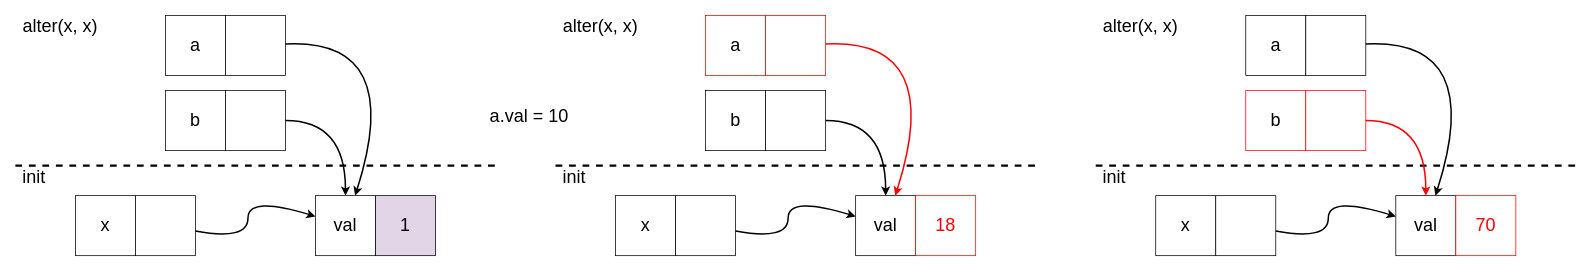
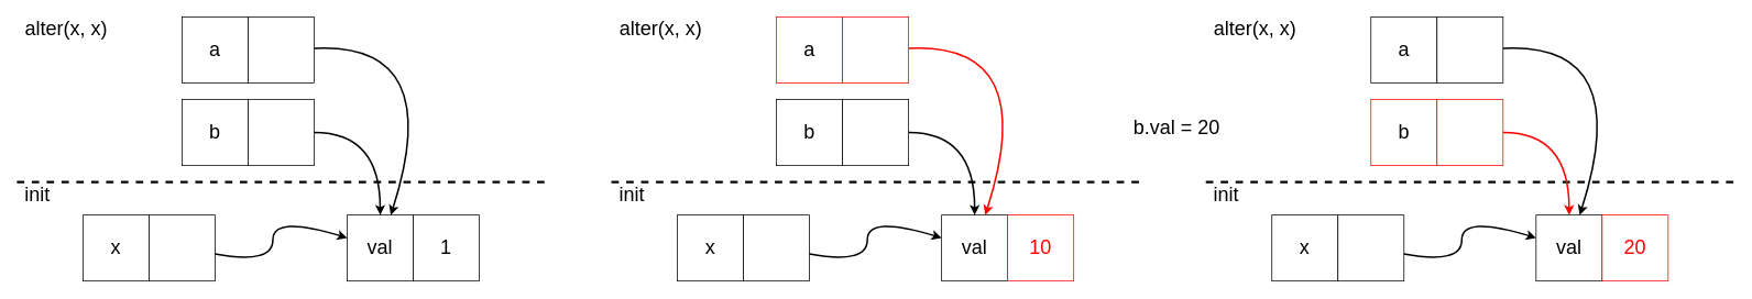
- <mxCell id="44" value="&lt;font style=&quot;font-size: 24px;&quot;&gt;a.val = 10&lt;/font&gt;" style="text;html=1;strokeColor=none;fillColor=none;align=center;verticalAlign=middle;whiteSpace=wrap;rounded=0;" parent="1" vertex="1"><mxGeometry x="640" y="140" width="130" height="30" as="geometry" /></mxCell>
+ <mxCell id="45" value="&lt;font style=&quot;font-size: 24px;&quot;&gt;b.val = 20&lt;/font&gt;" style="text;html=1;strokeColor=none;fillColor=none;align=center;verticalAlign=middle;whiteSpace=wrap;rounded=0;" parent="1" vertex="1"><mxGeometry x="1360" y="140" width="130" height="30" as="geometry" /></mxCell>
- <mxCell id="5" value="1" style="rounded=0;whiteSpace=wrap;html=1;fontSize=24;fillColor=#e1d5e7;" parent="1" vertex="1"><mxGeometry x="500" y="260" width="80" height="80" as="geometry" /></mxCell>
+ <mxCell id="5" value="1" style="rounded=0;whiteSpace=wrap;html=1;fontSize=24;" parent="1" vertex="1"><mxGeometry x="500" y="260" width="80" height="80" as="geometry" /></mxCell>
- <mxCell id="19" value="&lt;font color=&quot;#ff0000&quot;&gt;18&lt;/font&gt;" style="rounded=0;whiteSpace=wrap;html=1;fontSize=24;strokeColor=#FF0000;" parent="1" vertex="1"><mxGeometry x="1220" y="260" width="80" height="80" as="geometry" /></mxCell>
+ <mxCell id="19" value="&lt;font color=&quot;#ff0000&quot;&gt;10&lt;/font&gt;" style="rounded=0;whiteSpace=wrap;html=1;fontSize=24;strokeColor=#FF0000;" parent="1" vertex="1"><mxGeometry x="1220" y="260" width="80" height="80" as="geometry" /></mxCell>
- <mxCell id="33" value="&lt;font color=&quot;#ff0000&quot;&gt;70&lt;/font&gt;" style="rounded=0;whiteSpace=wrap;html=1;fontSize=24;strokeColor=#FF0000;" parent="1" vertex="1"><mxGeometry x="1940" y="260" width="80" height="80" as="geometry" /></mxCell>
+ <mxCell id="33" value="&lt;font color=&quot;#ff0000&quot;&gt;20&lt;/font&gt;" style="rounded=0;whiteSpace=wrap;html=1;fontSize=24;strokeColor=#FF0000;" parent="1" vertex="1"><mxGeometry x="1940" y="260" width="80" height="80" as="geometry" /></mxCell>
